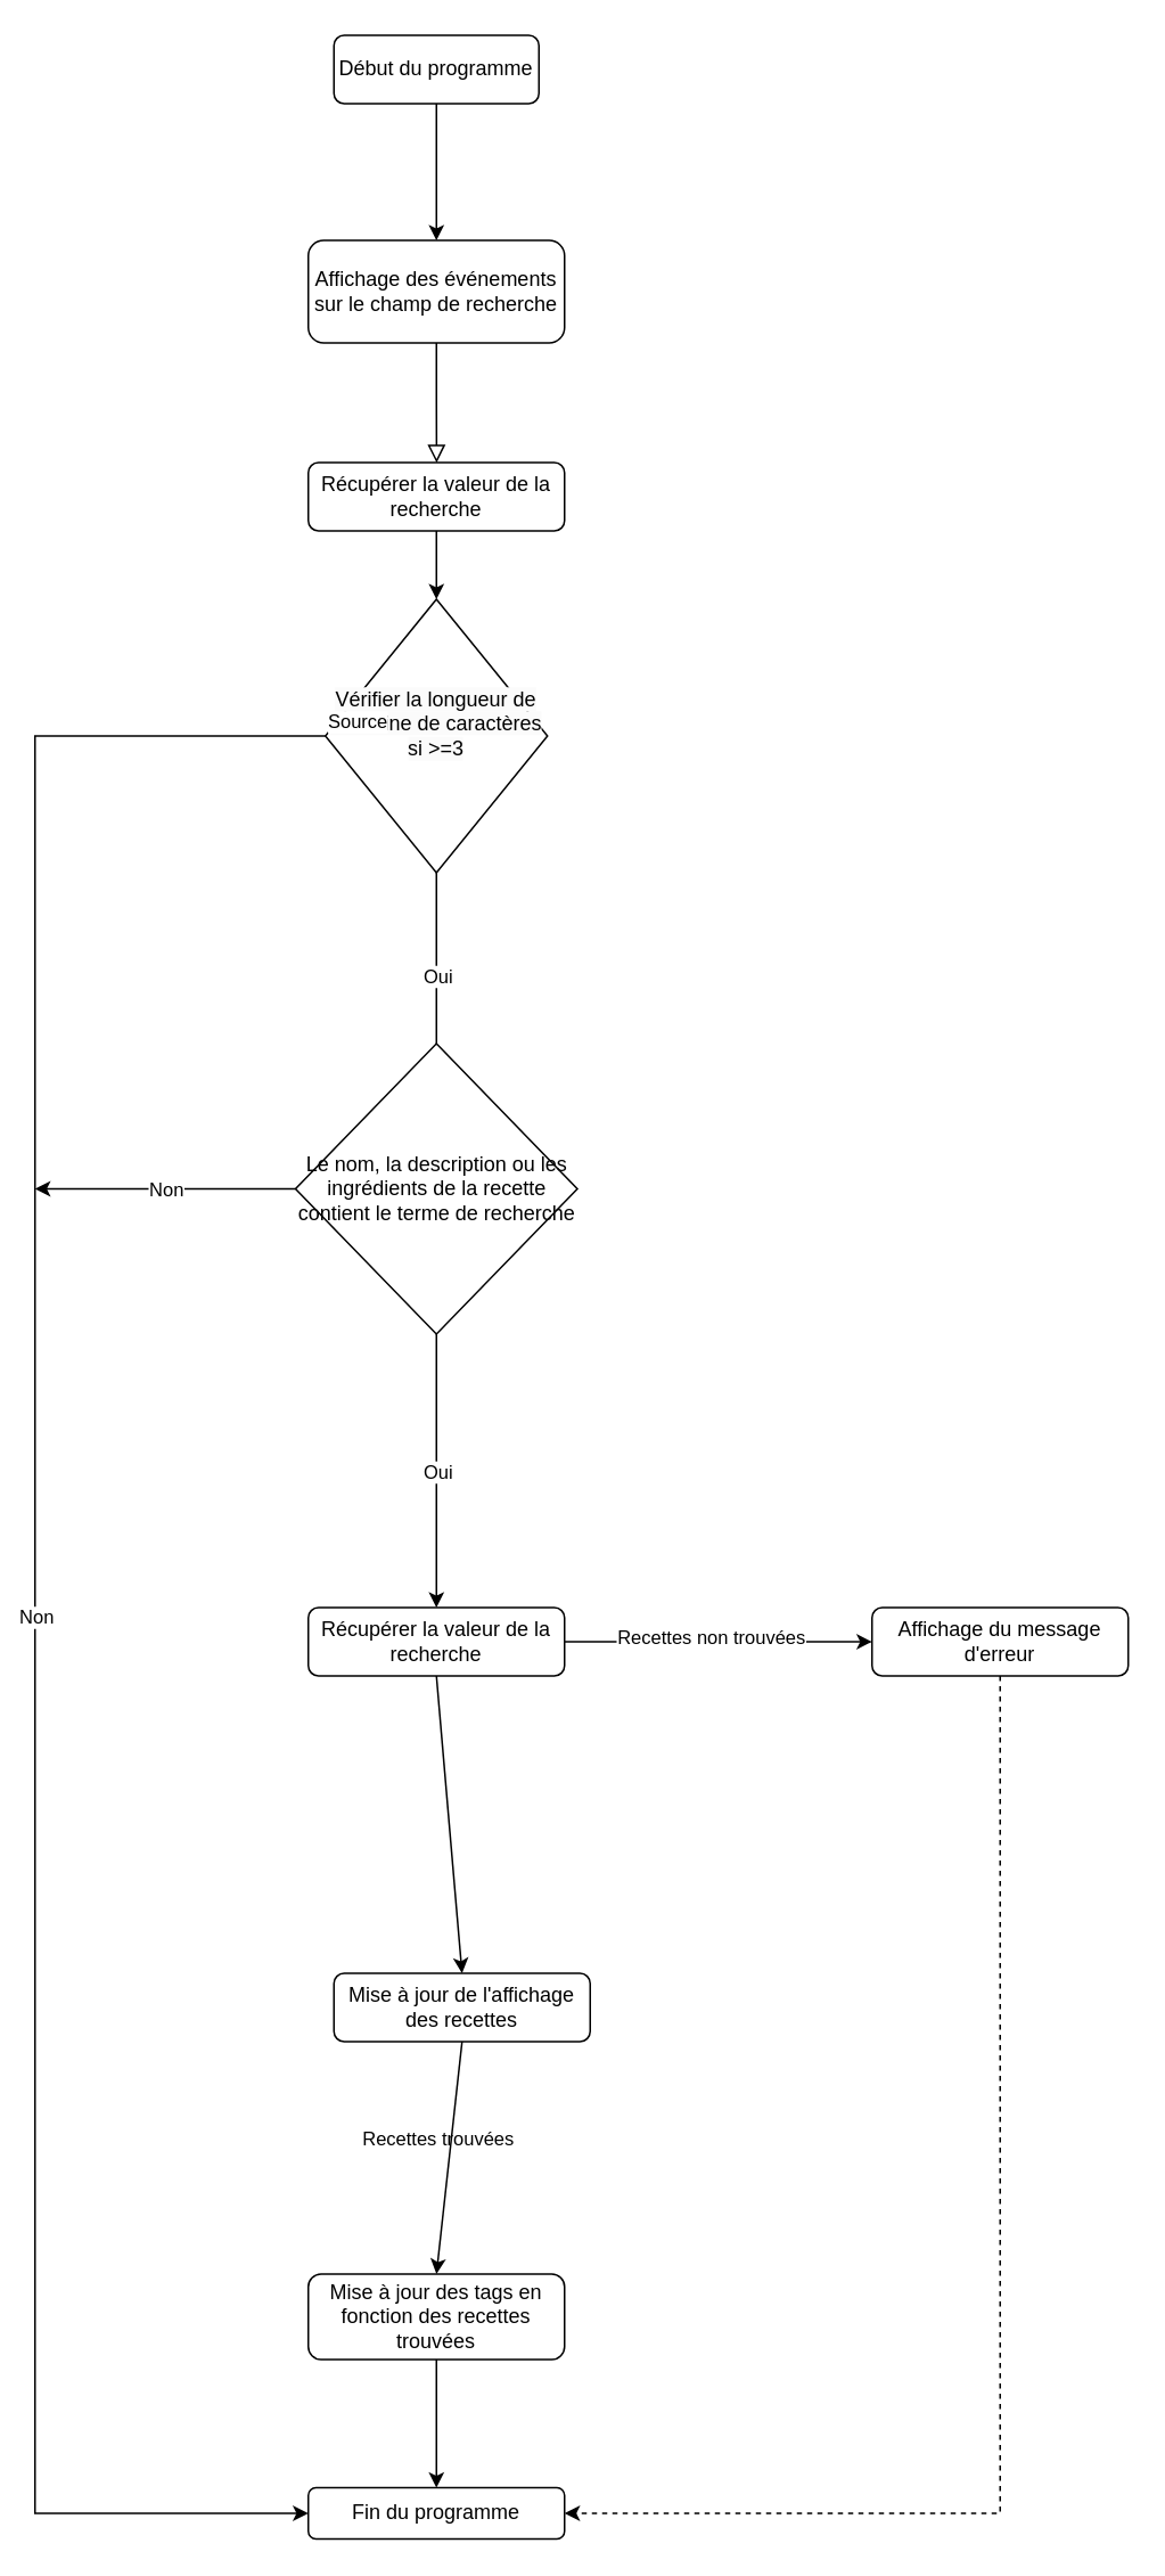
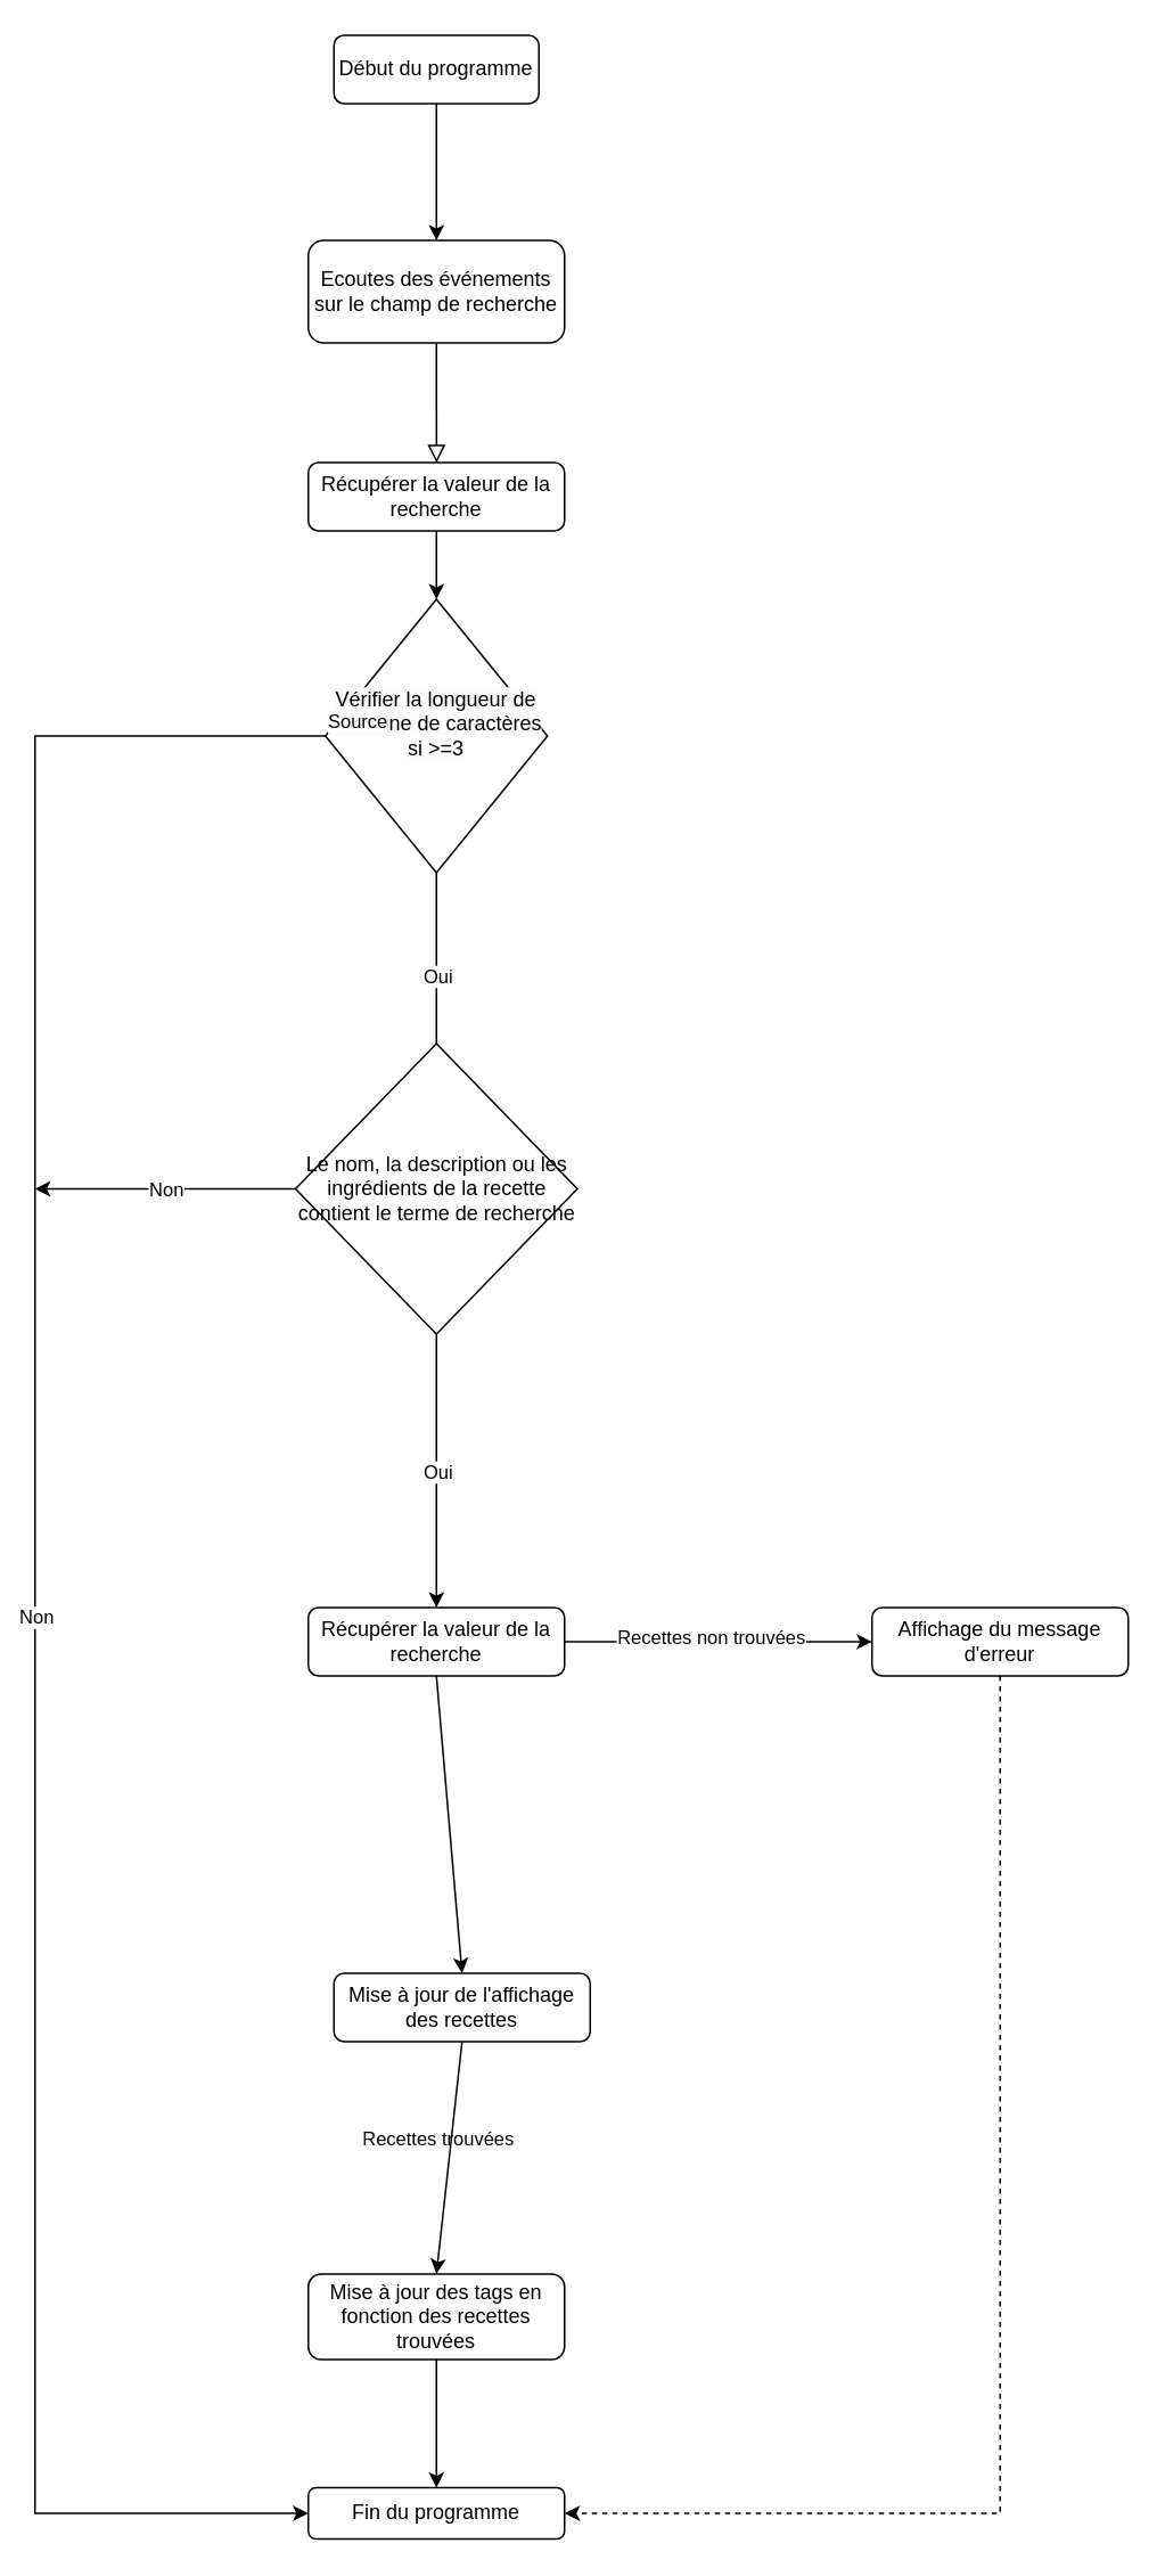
- <mxCell id="3" value="Affichage des événements sur le champ de recherche" style="rounded=1;whiteSpace=wrap;html=1;fontSize=12;glass=0;strokeWidth=1;shadow=0;" parent="1" vertex="1"><mxGeometry x="180" y="140" width="150" height="60" as="geometry" /></mxCell>
+ <mxCell id="3" value="Ecoutes des événements sur le champ de recherche" style="rounded=1;whiteSpace=wrap;html=1;fontSize=12;glass=0;strokeWidth=1;shadow=0;" parent="1" vertex="1"><mxGeometry x="180" y="140" width="150" height="60" as="geometry" /></mxCell>
